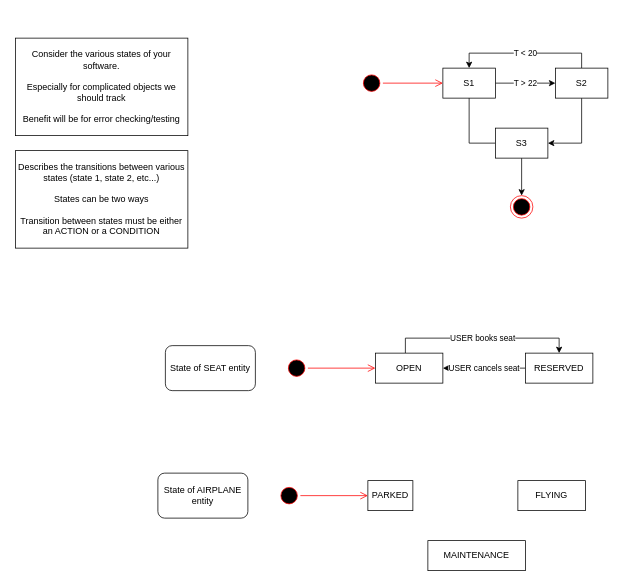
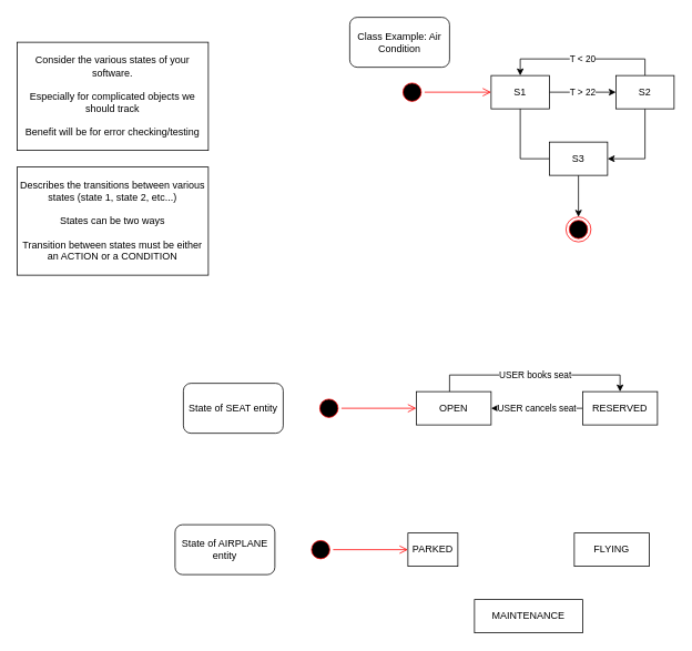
+ <mxCell id="12" value="Class Example: Air Condition" style="rounded=1;whiteSpace=wrap;html=1;" vertex="1" parent="1"><mxGeometry x="420" y="20" width="120" height="60" as="geometry" /></mxCell>
